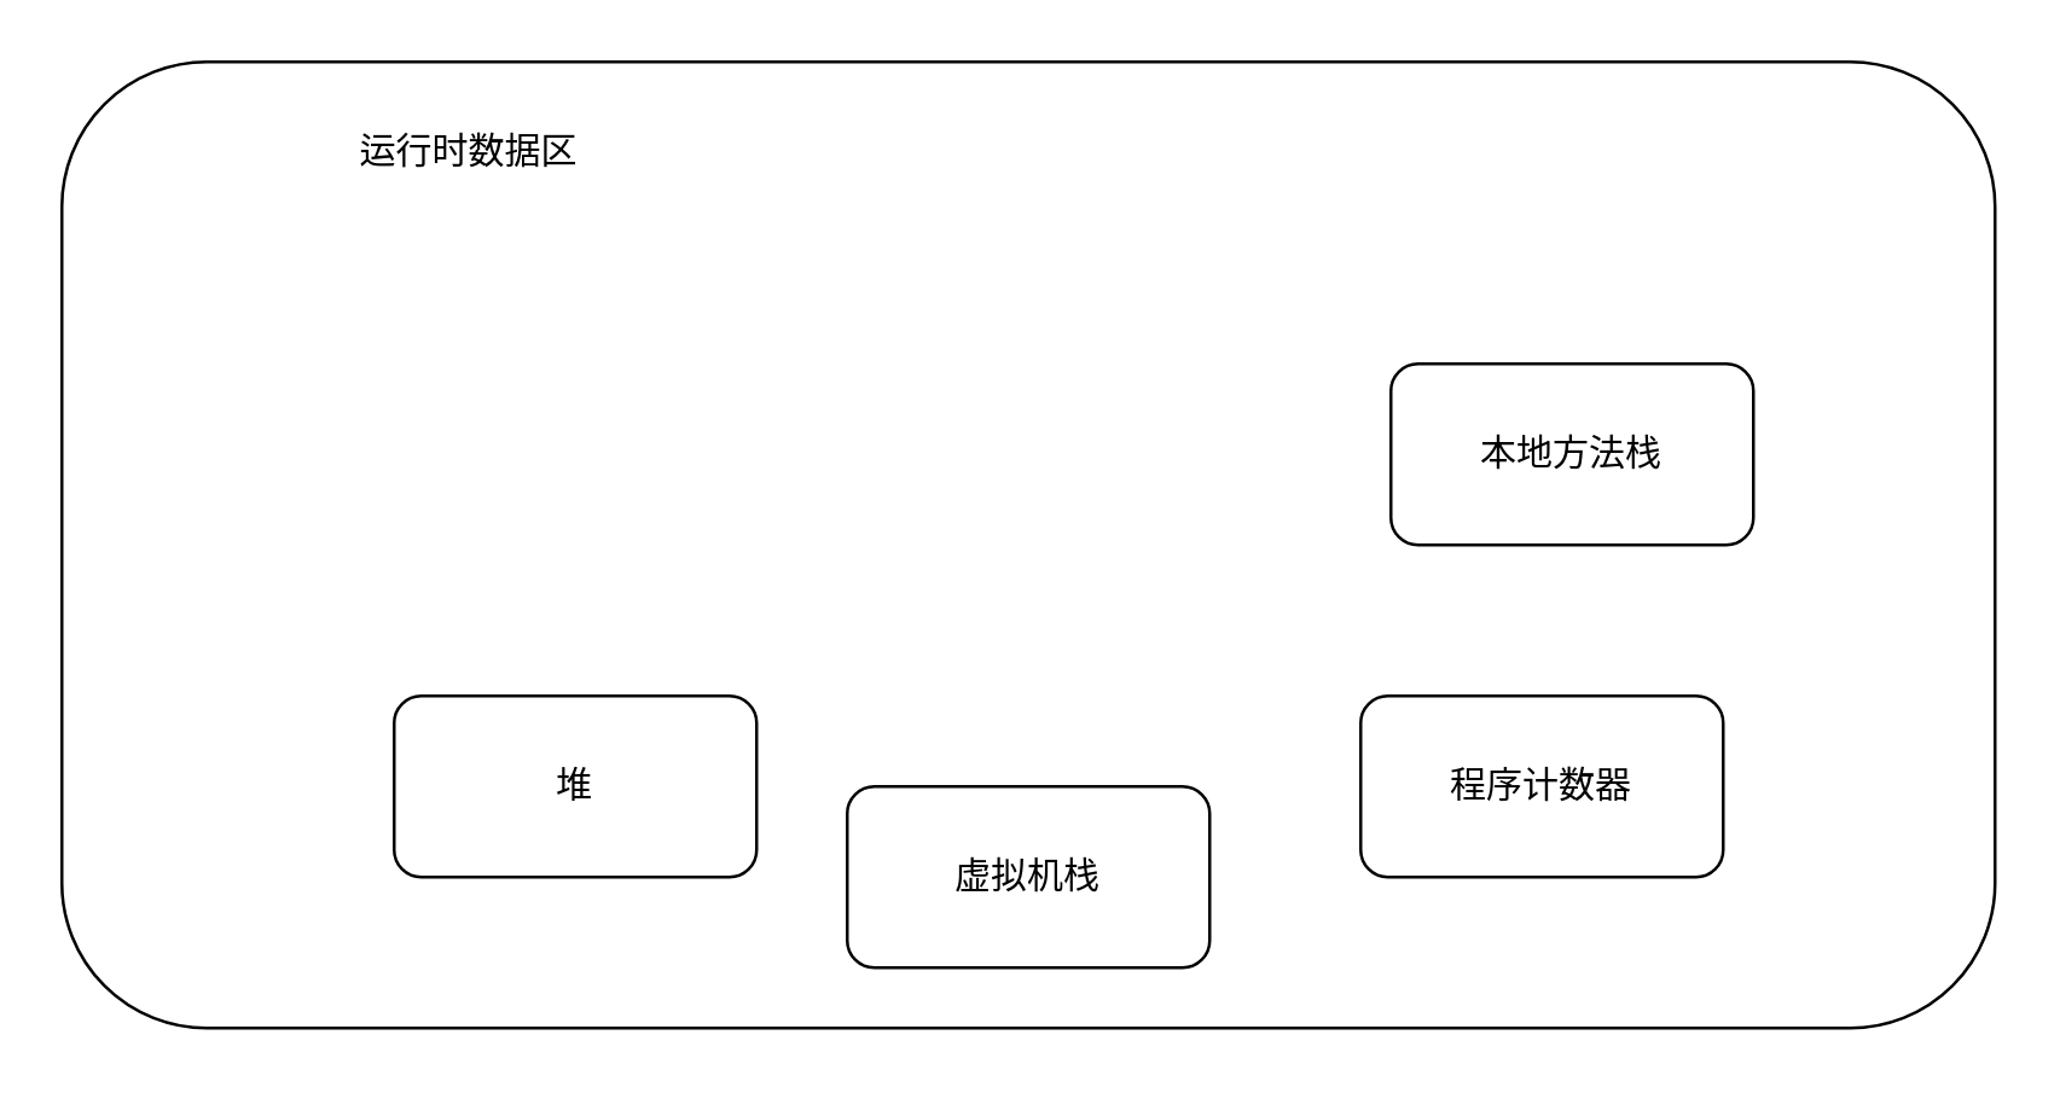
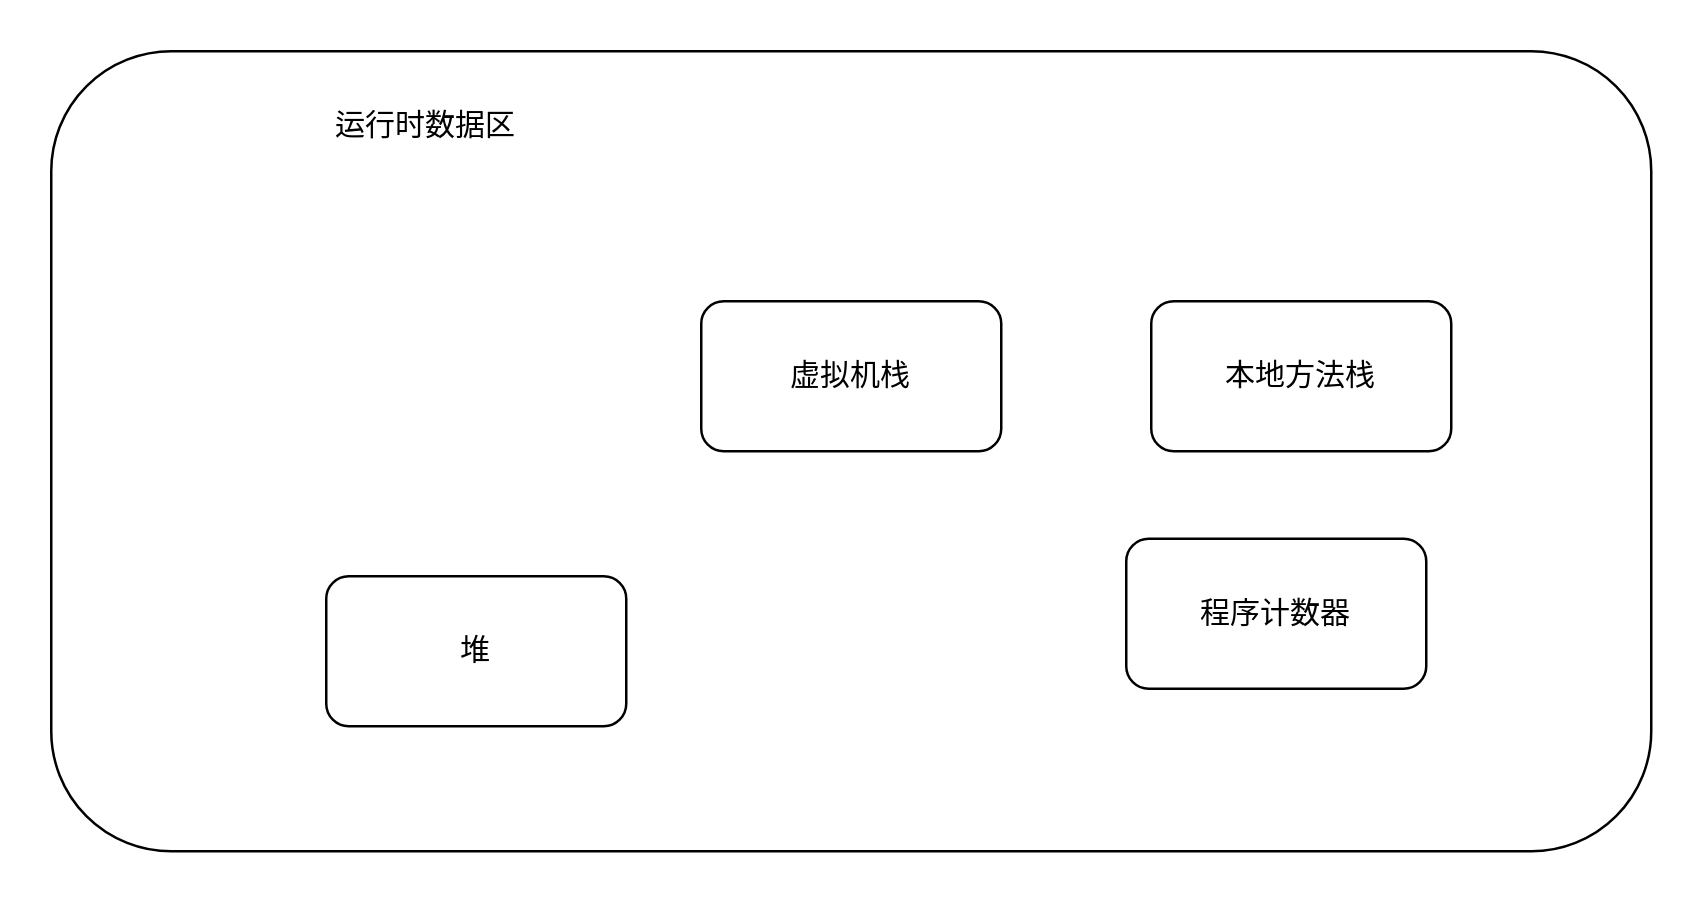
- <mxCell id="7" value="运行时数据区" style="text;html=1;strokeColor=none;fillColor=none;align=center;verticalAlign=middle;whiteSpace=wrap;rounded=0;" vertex="1" parent="1"><mxGeometry x="105" y="40" width="100" height="20" as="geometry" /></mxCell>
+ <mxCell id="7" value="运行时数据区" style="text;html=1;strokeColor=none;fillColor=none;align=center;verticalAlign=middle;whiteSpace=wrap;rounded=0;" vertex="1" parent="1"><mxGeometry x="120" y="40" width="100" height="20" as="geometry" /></mxCell>
- <mxCell id="6" value="程序计数器" style="rounded=1;whiteSpace=wrap;html=1;" vertex="1" parent="1"><mxGeometry x="450" y="230" width="120" height="60" as="geometry" /></mxCell>
+ <mxCell id="6" value="程序计数器" style="rounded=1;whiteSpace=wrap;html=1;" vertex="1" parent="1"><mxGeometry x="450" y="215" width="120" height="60" as="geometry" /></mxCell>
- <mxCell id="3" value="虚拟机栈" style="rounded=1;whiteSpace=wrap;html=1;" vertex="1" parent="1"><mxGeometry x="280" y="260" width="120" height="60" as="geometry" /></mxCell>
+ <mxCell id="3" value="虚拟机栈" style="rounded=1;whiteSpace=wrap;html=1;" vertex="1" parent="1"><mxGeometry x="280" y="120" width="120" height="60" as="geometry" /></mxCell>
